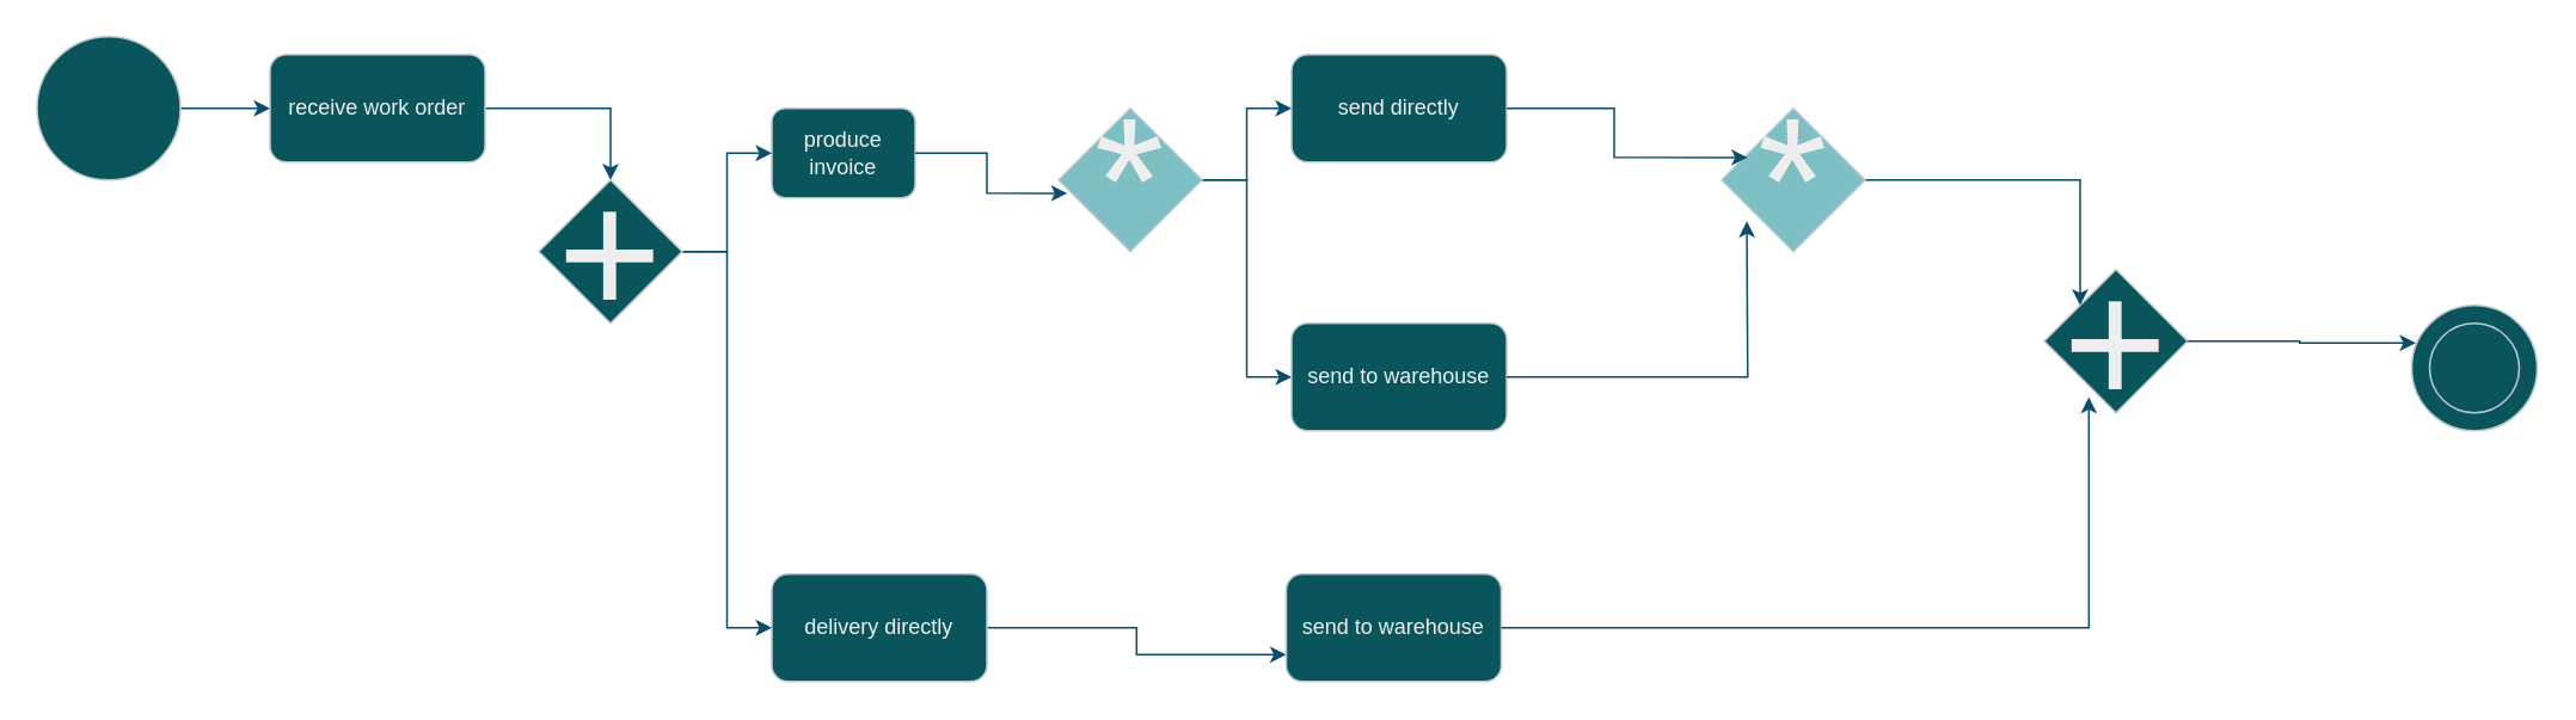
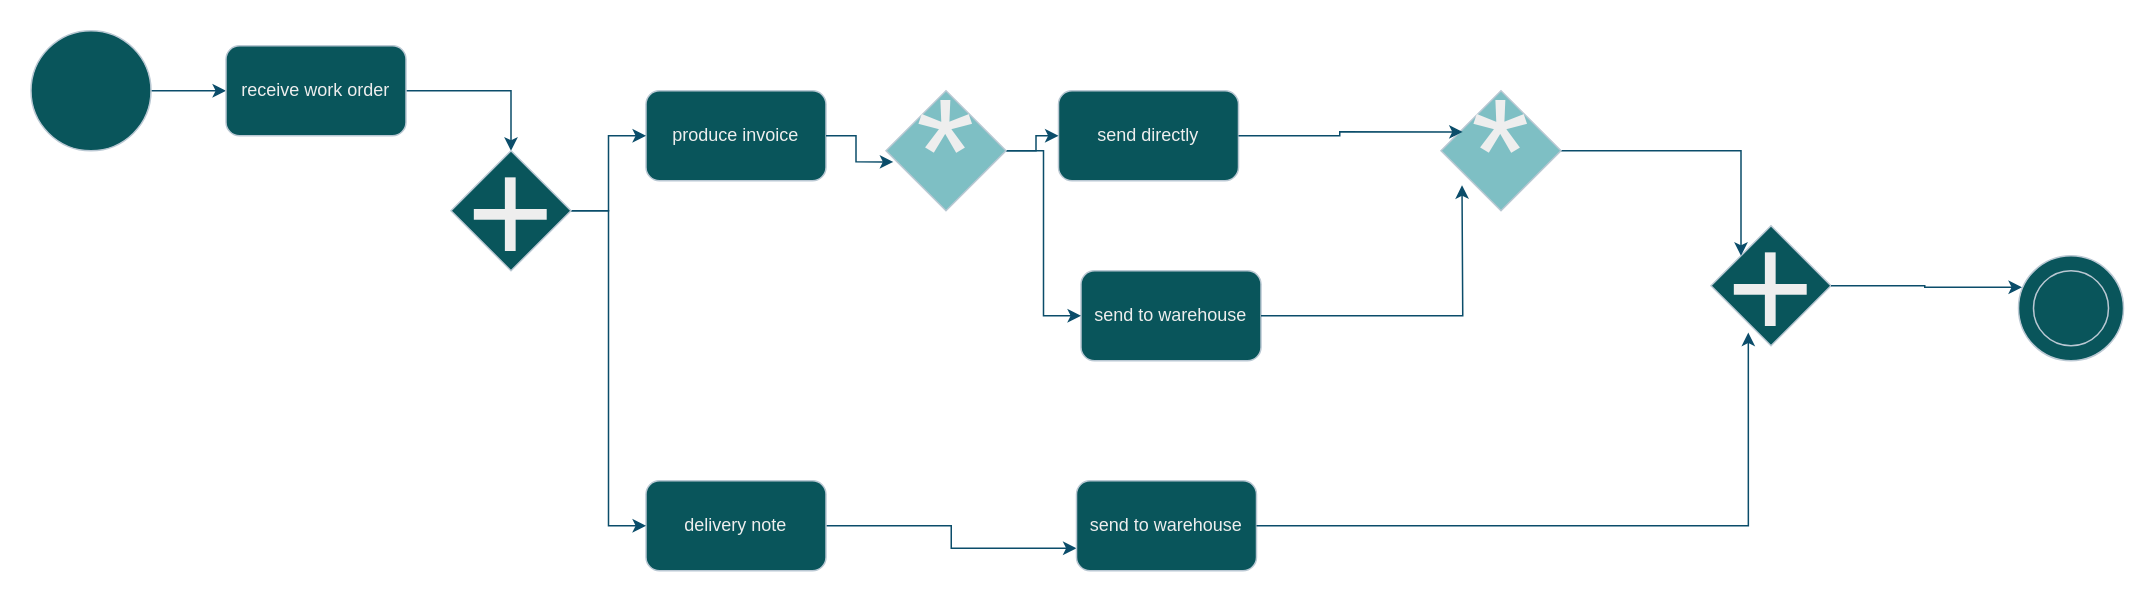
- <mxCell id="9" value="send directly" style="rounded=1;whiteSpace=wrap;html=1;labelBackgroundColor=none;fillColor=#09555B;strokeColor=#BAC8D3;fontColor=#EEEEEE;" vertex="1" parent="1"><mxGeometry x="720" y="30" width="120" height="60" as="geometry" /></mxCell>
+ <mxCell id="9" value="send directly" style="rounded=1;whiteSpace=wrap;html=1;labelBackgroundColor=none;fillColor=#09555B;strokeColor=#BAC8D3;fontColor=#EEEEEE;" vertex="1" parent="1"><mxGeometry x="705" y="60" width="120" height="60" as="geometry" /></mxCell>
- <mxCell id="6" value="produce invoice" style="rounded=1;whiteSpace=wrap;html=1;labelBackgroundColor=none;fillColor=#09555B;strokeColor=#BAC8D3;fontColor=#EEEEEE;" vertex="1" parent="1"><mxGeometry x="430" y="60" width="80" height="50" as="geometry" /></mxCell>
+ <mxCell id="6" value="produce invoice" style="rounded=1;whiteSpace=wrap;html=1;labelBackgroundColor=none;fillColor=#09555B;strokeColor=#BAC8D3;fontColor=#EEEEEE;" vertex="1" parent="1"><mxGeometry x="430" y="60" width="120" height="60" as="geometry" /></mxCell>
- <mxCell id="8" value="delivery directly" style="rounded=1;whiteSpace=wrap;html=1;labelBackgroundColor=none;fillColor=#09555B;strokeColor=#BAC8D3;fontColor=#EEEEEE;" vertex="1" parent="1"><mxGeometry x="430" y="320" width="120" height="60" as="geometry" /></mxCell>
+ <mxCell id="8" value="delivery note" style="rounded=1;whiteSpace=wrap;html=1;labelBackgroundColor=none;fillColor=#09555B;strokeColor=#BAC8D3;fontColor=#EEEEEE;" vertex="1" parent="1"><mxGeometry x="430" y="320" width="120" height="60" as="geometry" /></mxCell>
